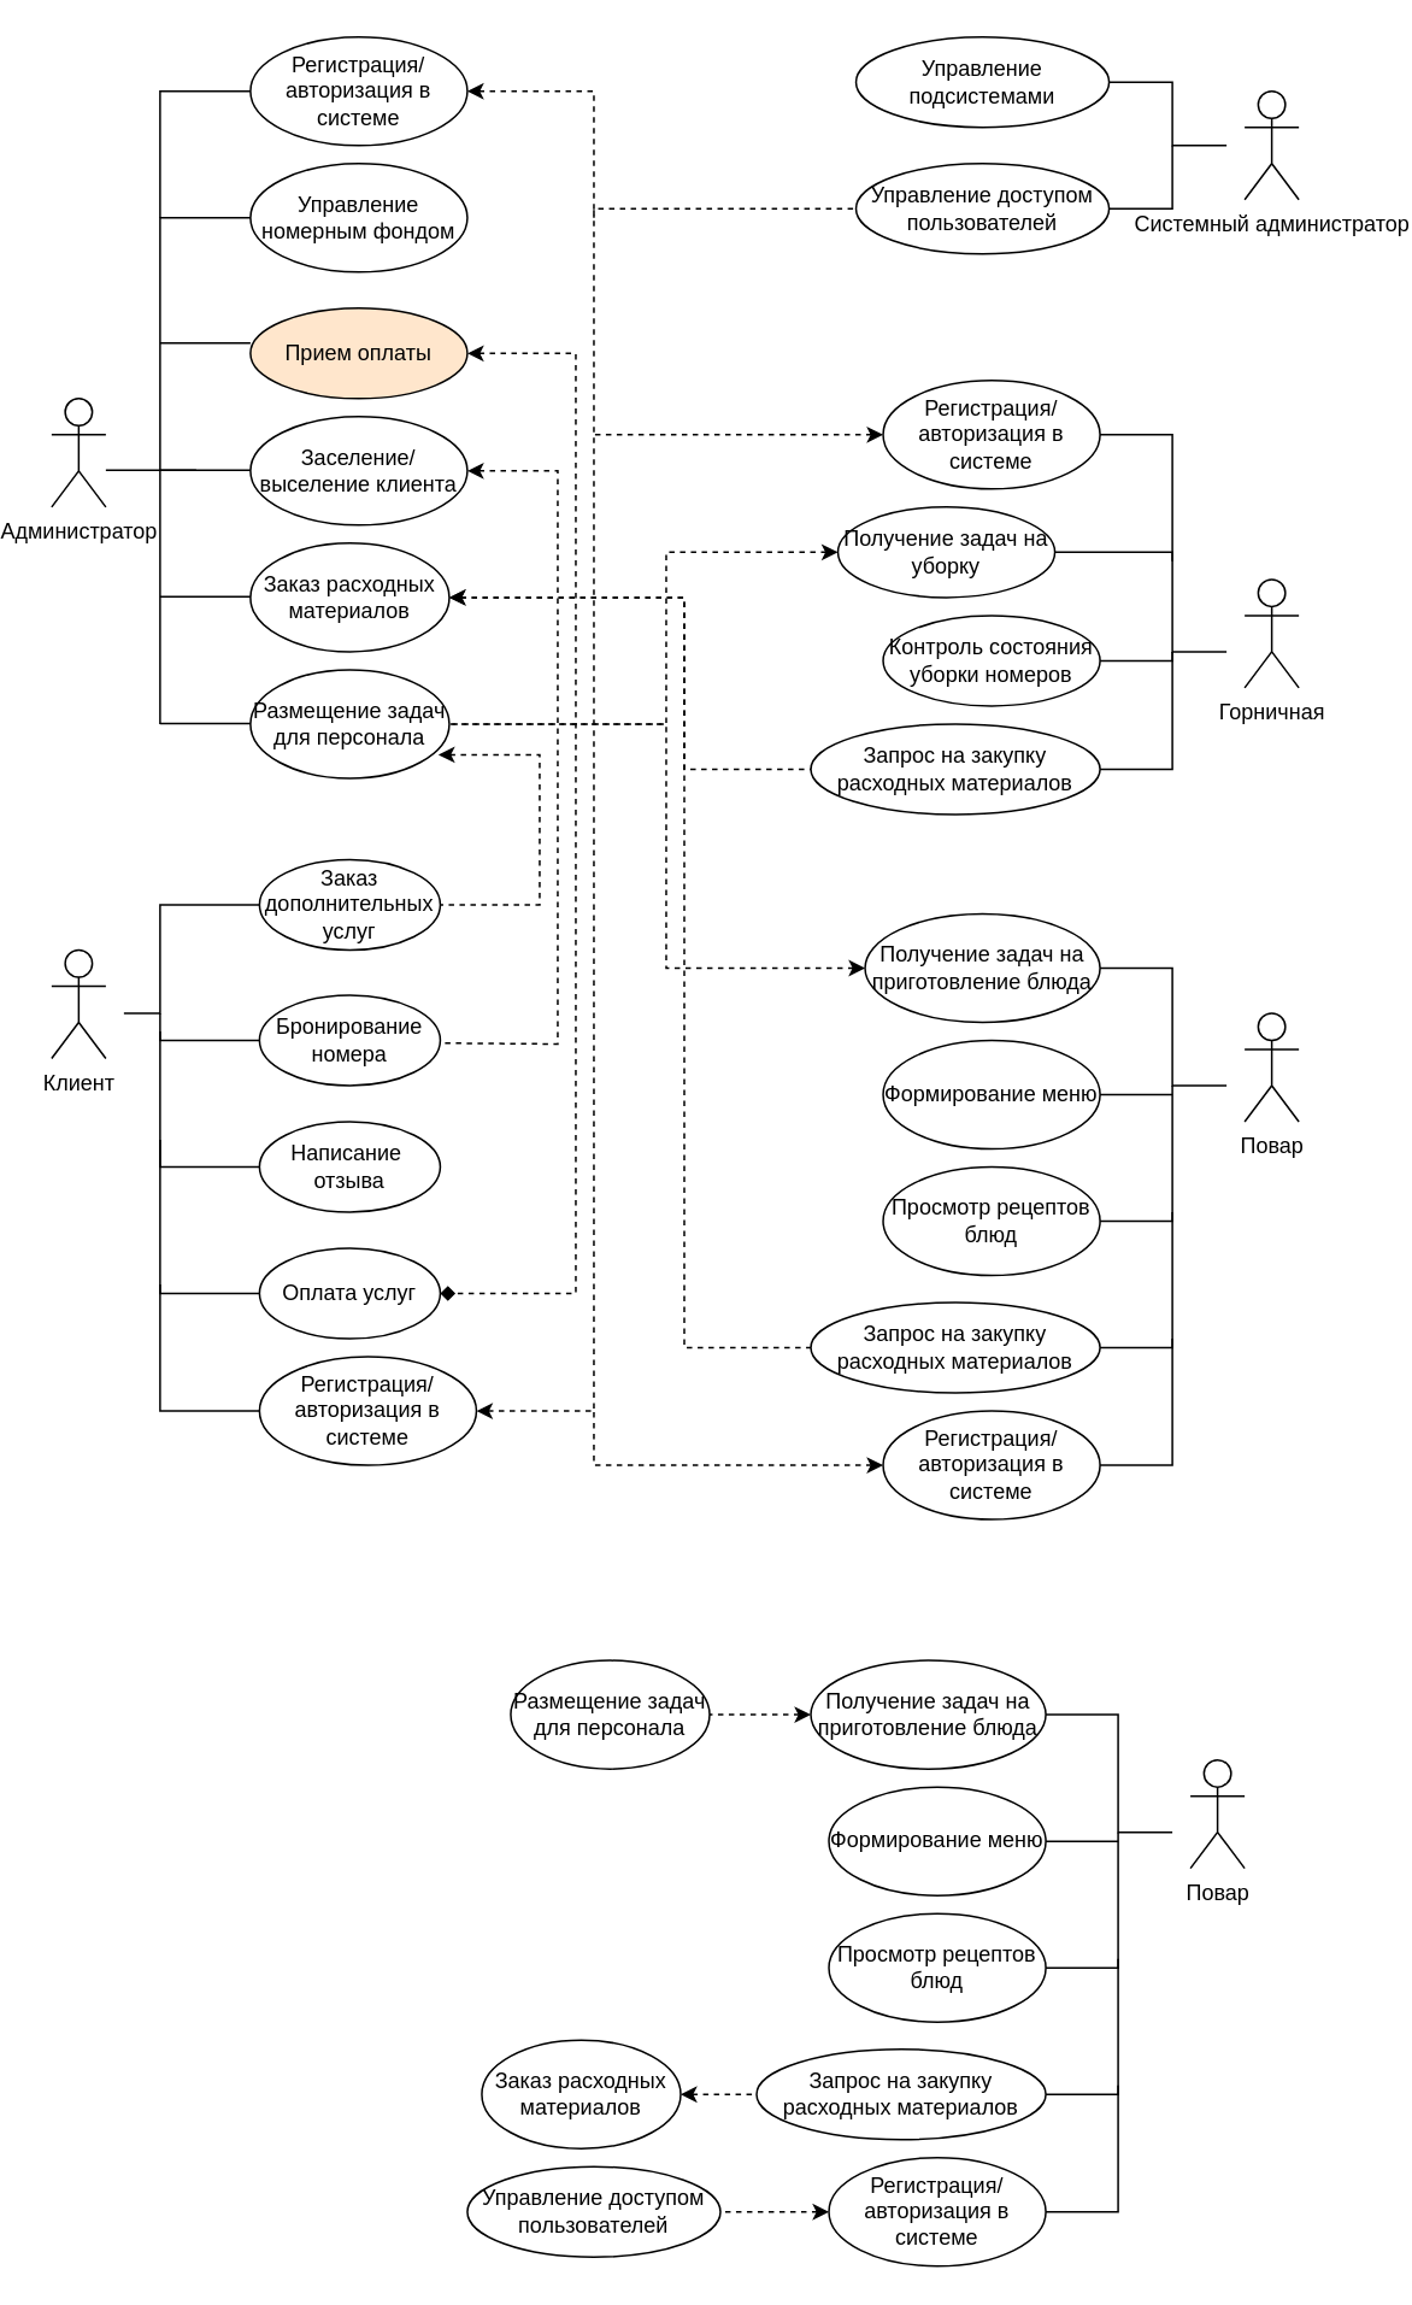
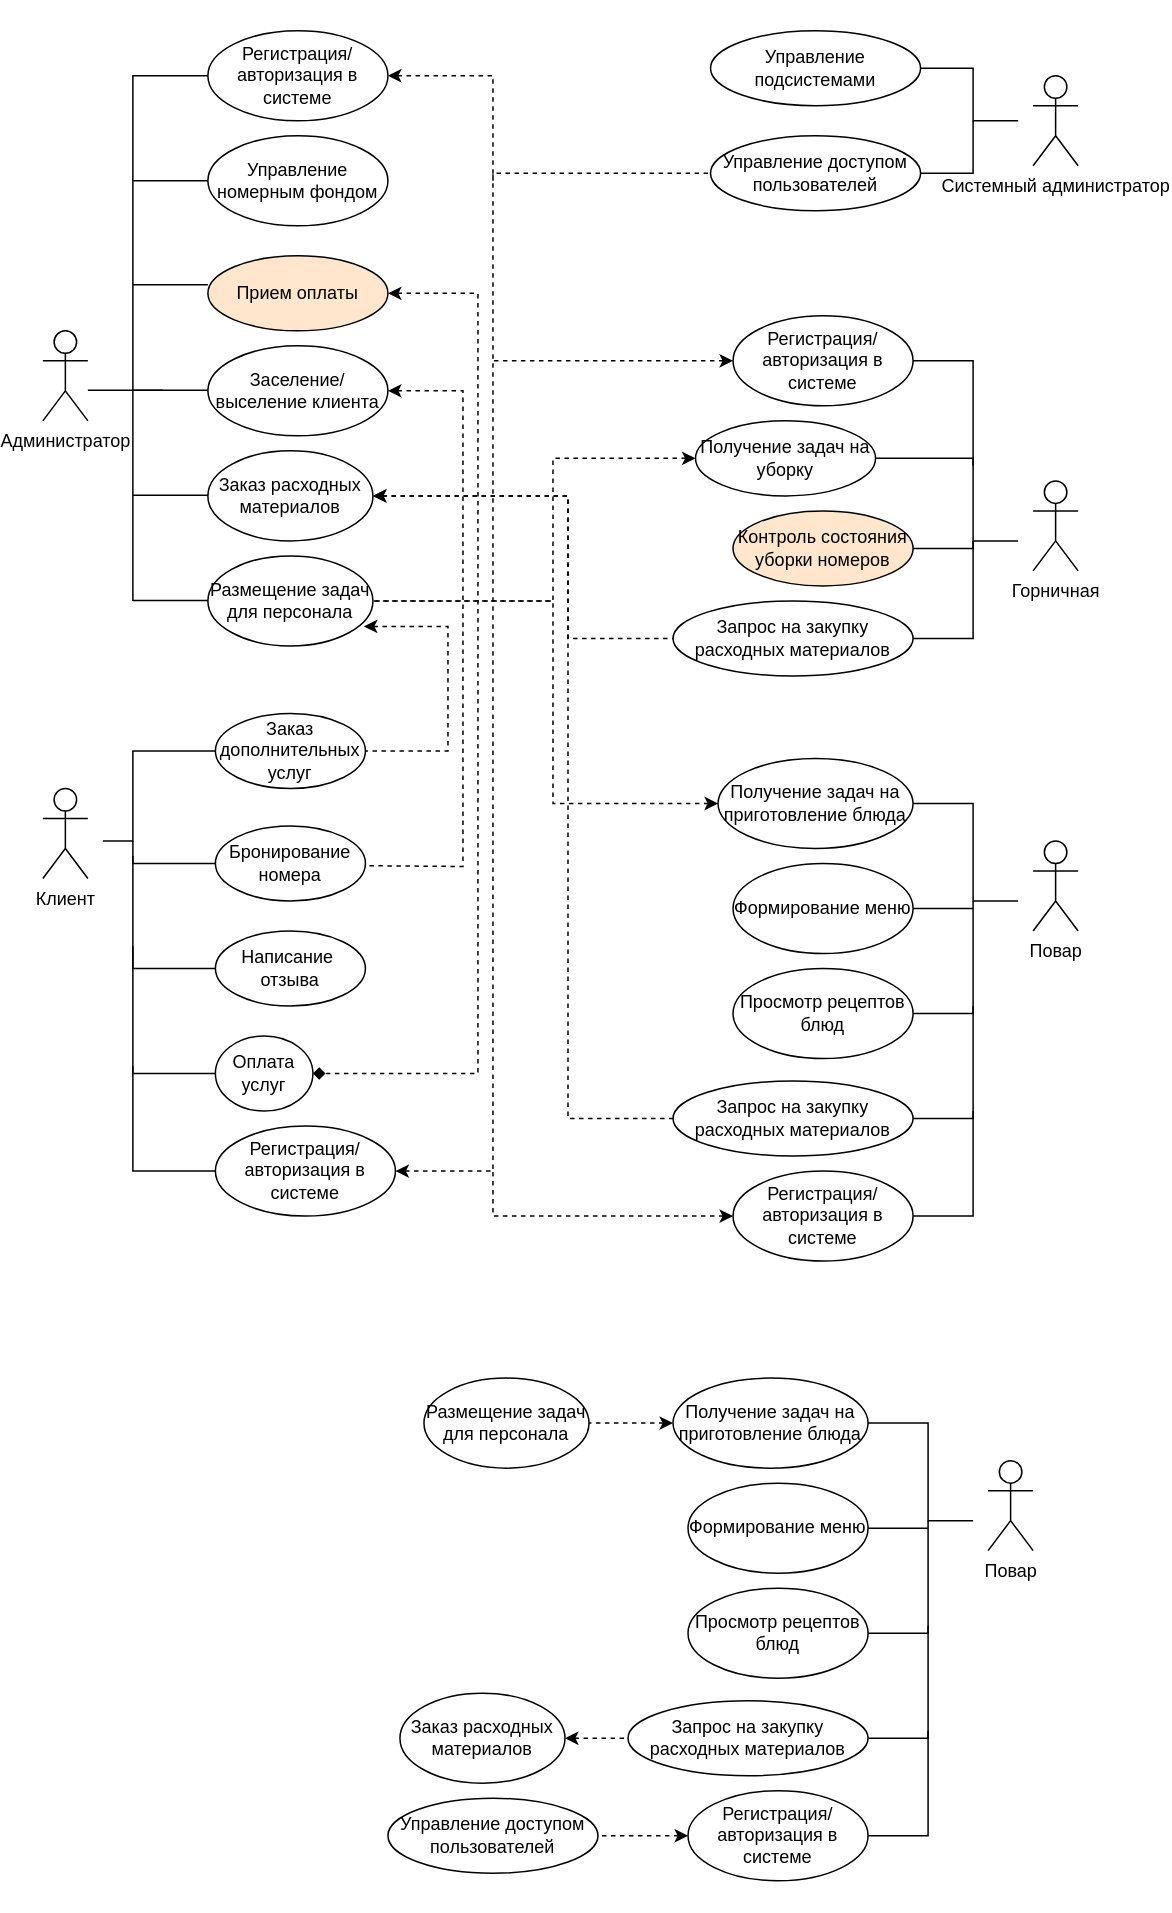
- <mxCell id="17" value="Контроль состояния уборки номеров" style="ellipse;whiteSpace=wrap;html=1;" vertex="1" parent="1"><mxGeometry x="480" y="340" width="120" height="50" as="geometry" /></mxCell>
+ <mxCell id="17" value="Контроль состояния уборки номеров" style="ellipse;whiteSpace=wrap;html=1;fillColor=#ffe6cc;" vertex="1" parent="1"><mxGeometry x="480" y="340" width="120" height="50" as="geometry" /></mxCell>
- <mxCell id="10" value="Оплата услуг" style="ellipse;whiteSpace=wrap;html=1;" vertex="1" parent="1"><mxGeometry x="135" y="690" width="100" height="50" as="geometry" /></mxCell>
+ <mxCell id="10" value="Оплата услуг" style="ellipse;whiteSpace=wrap;html=1;" vertex="1" parent="1"><mxGeometry x="135" y="690" width="65" height="50" as="geometry" /></mxCell>
